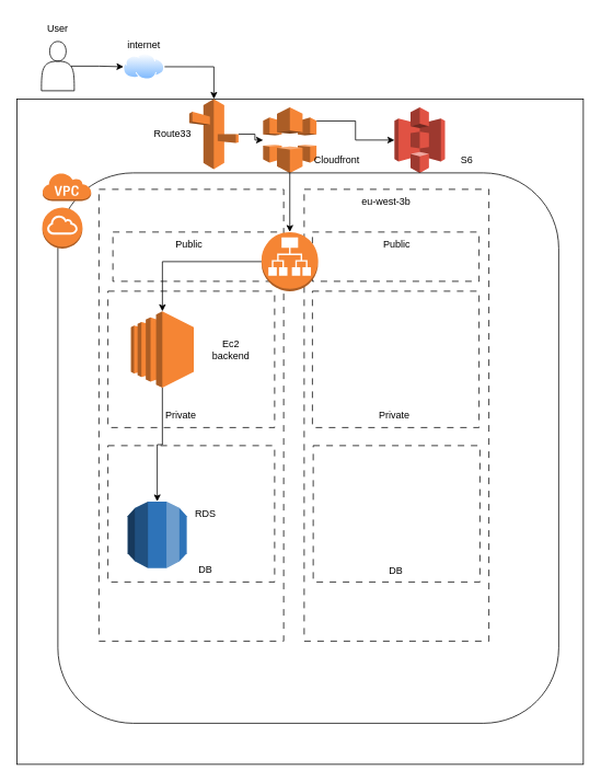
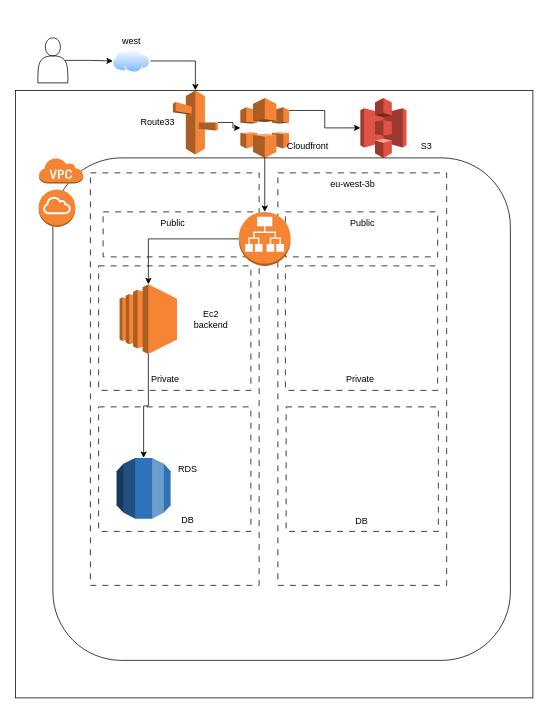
- <mxCell id="16" value="User" style="text;html=1;align=center;verticalAlign=middle;whiteSpace=wrap;rounded=0;" vertex="1" parent="1"><mxGeometry x="40" width="60" height="30" as="geometry" y="20" /></mxCell>
- <mxCell id="18" value="internet" style="text;html=1;align=center;verticalAlign=middle;whiteSpace=wrap;rounded=0;" vertex="1" parent="1"><mxGeometry x="145" y="40" width="60" height="30" as="geometry" /></mxCell>
+ <mxCell id="18" value="west" style="text;html=1;align=center;verticalAlign=middle;whiteSpace=wrap;rounded=0;" vertex="1" parent="1"><mxGeometry x="145" y="40" width="60" height="30" as="geometry" /></mxCell>
- <mxCell id="21" value="S6&amp;nbsp;" style="text;html=1;align=center;verticalAlign=middle;whiteSpace=wrap;rounded=0;" vertex="1" parent="1"><mxGeometry x="540" y="180" width="60" height="30" as="geometry" /></mxCell>
+ <mxCell id="21" value="S3&amp;nbsp;" style="text;html=1;align=center;verticalAlign=middle;whiteSpace=wrap;rounded=0;" vertex="1" parent="1"><mxGeometry x="540" y="180" width="60" height="30" as="geometry" /></mxCell>
